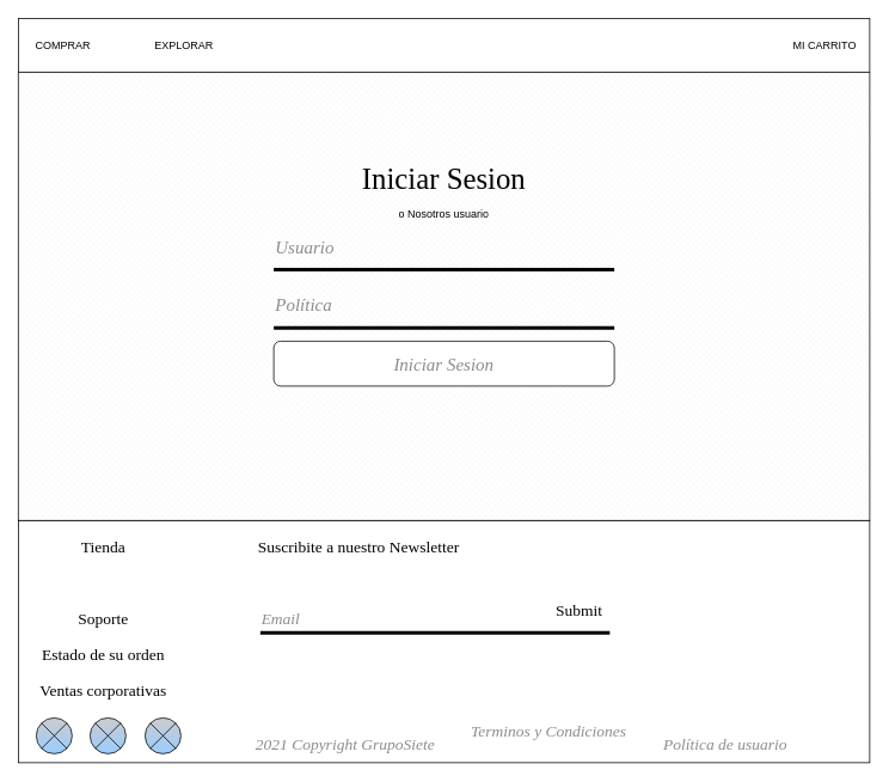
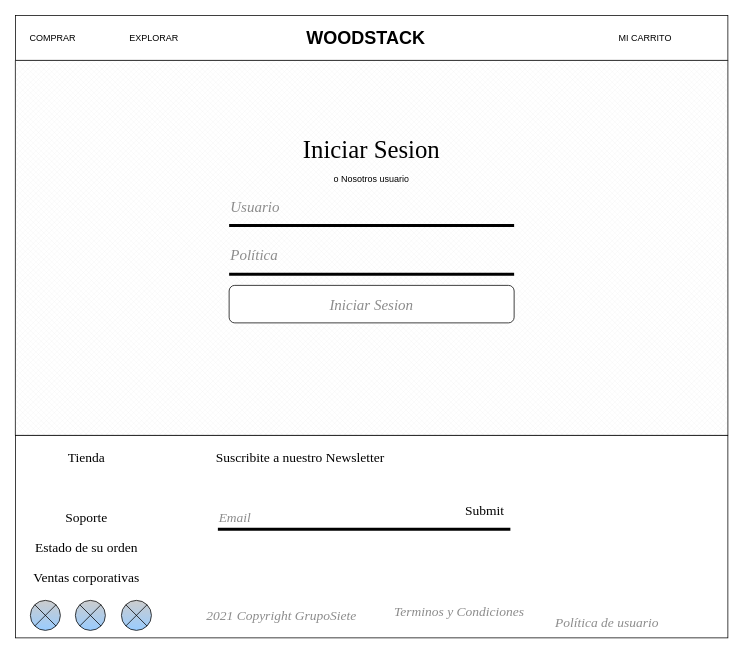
+ <mxCell id="4" value="&lt;h1&gt;WOODSTACK&lt;/h1&gt;" style="text;html=1;strokeColor=none;fillColor=none;align=center;verticalAlign=middle;whiteSpace=wrap;rounded=0;" parent="1" vertex="1"><mxGeometry x="400" y="35" width="175" height="30" as="geometry" /></mxCell>
- <mxCell id="3" value="MI CARRITO&lt;br&gt;" style="text;html=1;strokeColor=none;fillColor=none;align=center;verticalAlign=middle;whiteSpace=wrap;rounded=0;" parent="1" vertex="1"><mxGeometry x="880" y="40" width="80" height="20" as="geometry" /></mxCell>
+ <mxCell id="3" value="MI CARRITO&lt;br&gt;" style="text;html=1;strokeColor=none;fillColor=none;align=center;verticalAlign=middle;whiteSpace=wrap;rounded=0;" parent="1" vertex="1"><mxGeometry x="820" y="40" width="80" height="20" as="geometry" /></mxCell>
- <mxCell id="22" value="&lt;i&gt;&lt;font color=&quot;#8c8c8c&quot;&gt;2021 Copyright GrupoSiete&lt;/font&gt;&lt;/i&gt;" style="text;html=1;strokeColor=none;fillColor=none;align=center;verticalAlign=middle;whiteSpace=wrap;rounded=0;fontSize=18;fontFamily=Lucida Console;" parent="1" vertex="1"><mxGeometry x="270" y="820" width="230" height="20" as="geometry" /></mxCell>
+ <mxCell id="22" value="&lt;i&gt;&lt;font color=&quot;#8c8c8c&quot;&gt;2021 Copyright GrupoSiete&lt;/font&gt;&lt;/i&gt;" style="text;html=1;strokeColor=none;fillColor=none;align=center;verticalAlign=middle;whiteSpace=wrap;rounded=0;fontSize=18;fontFamily=Lucida Console;" parent="1" vertex="1"><mxGeometry x="260" y="810" width="230" height="20" as="geometry" /></mxCell>
